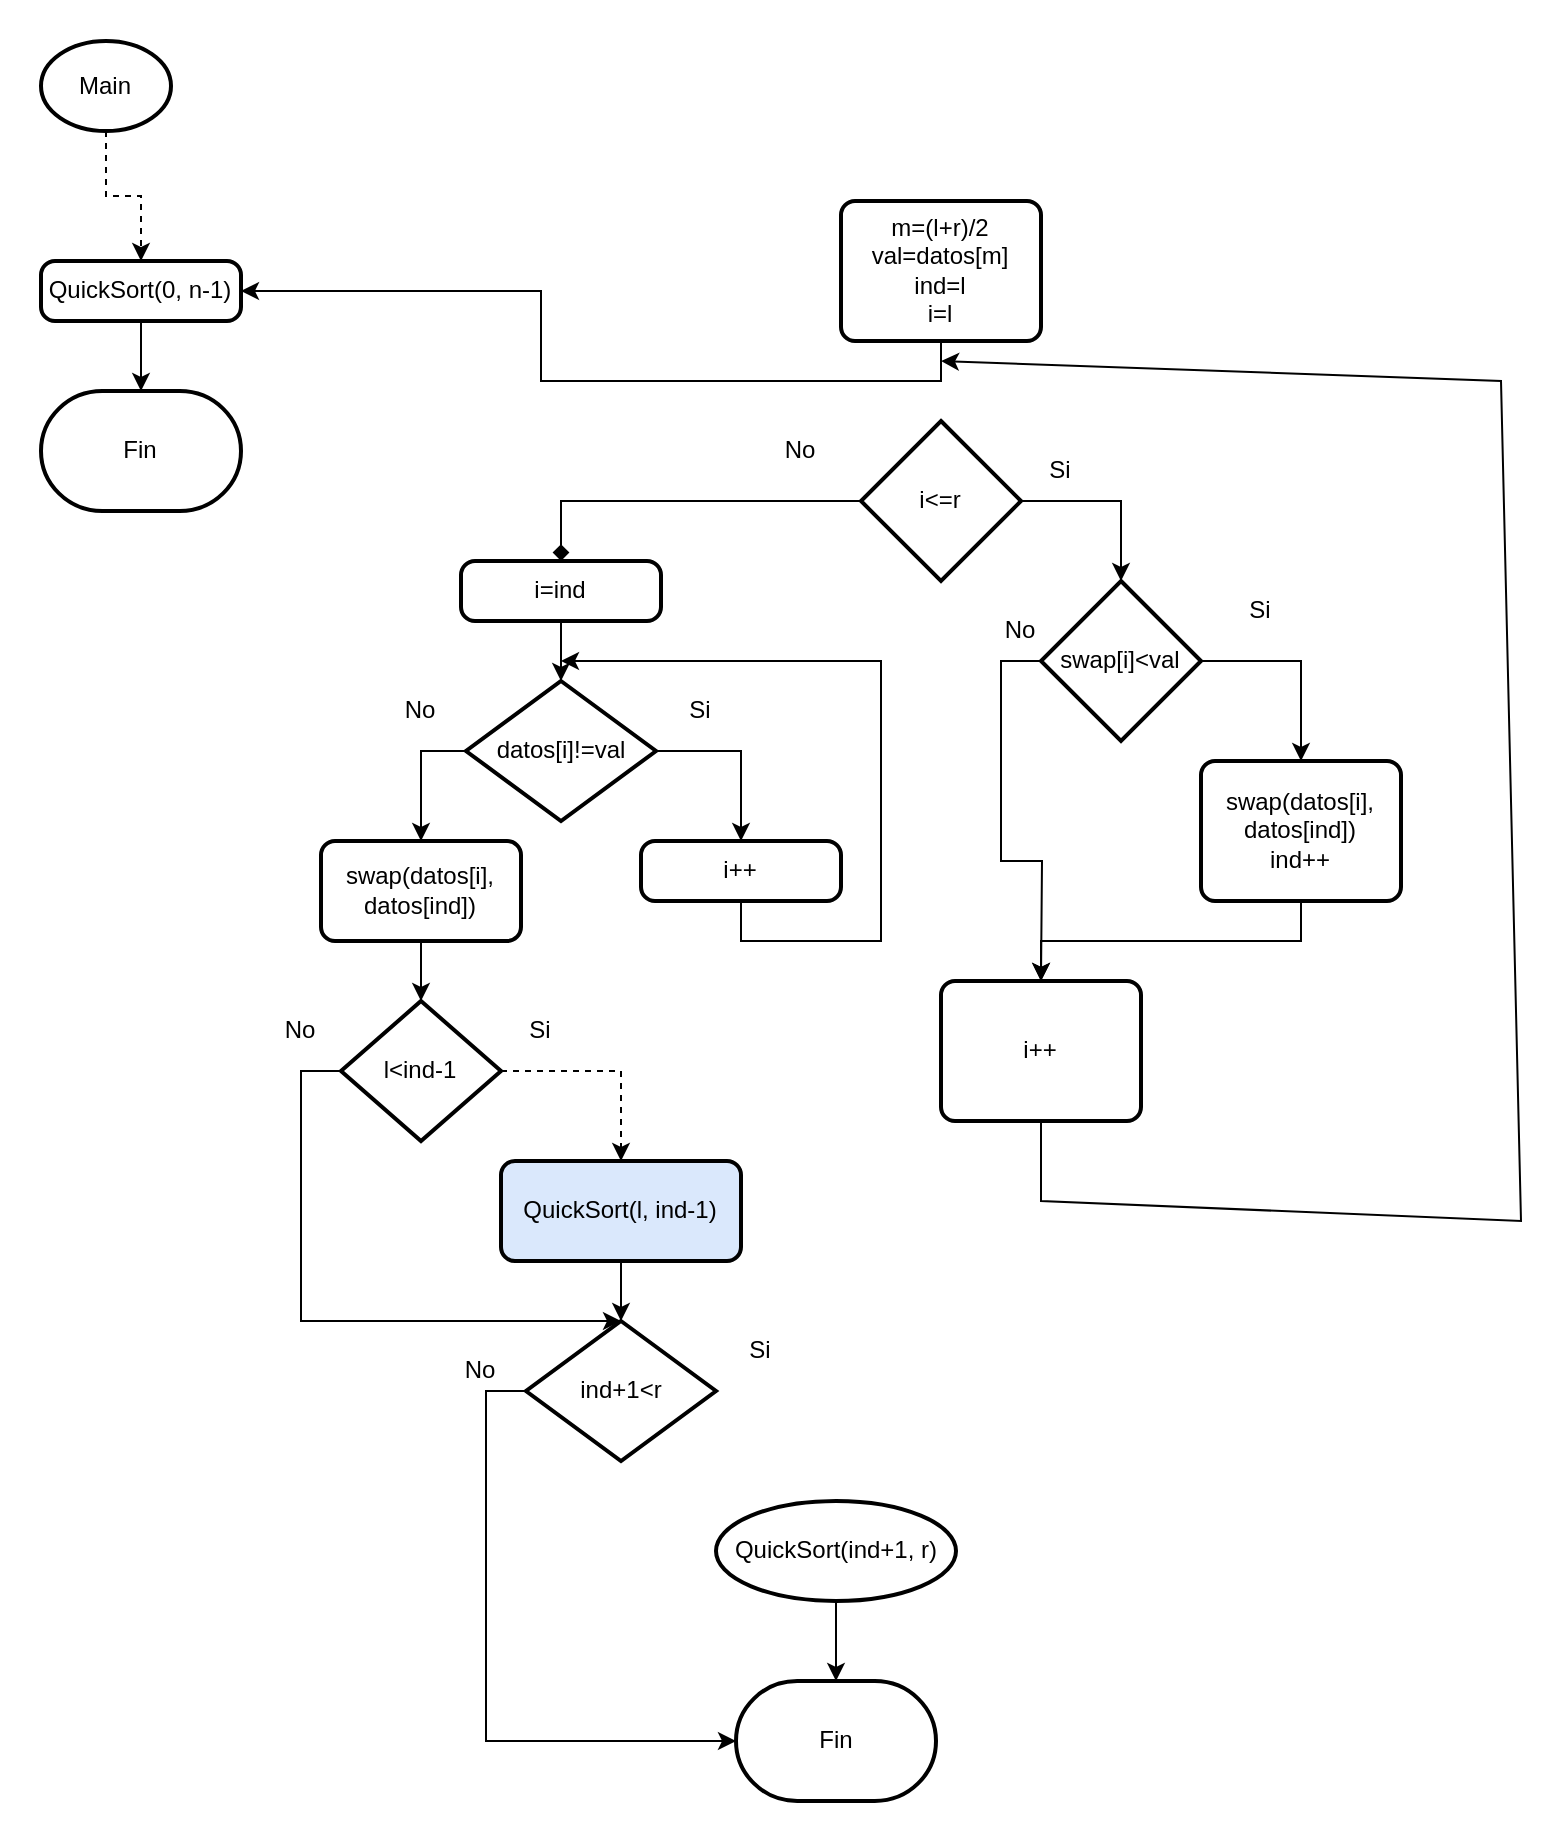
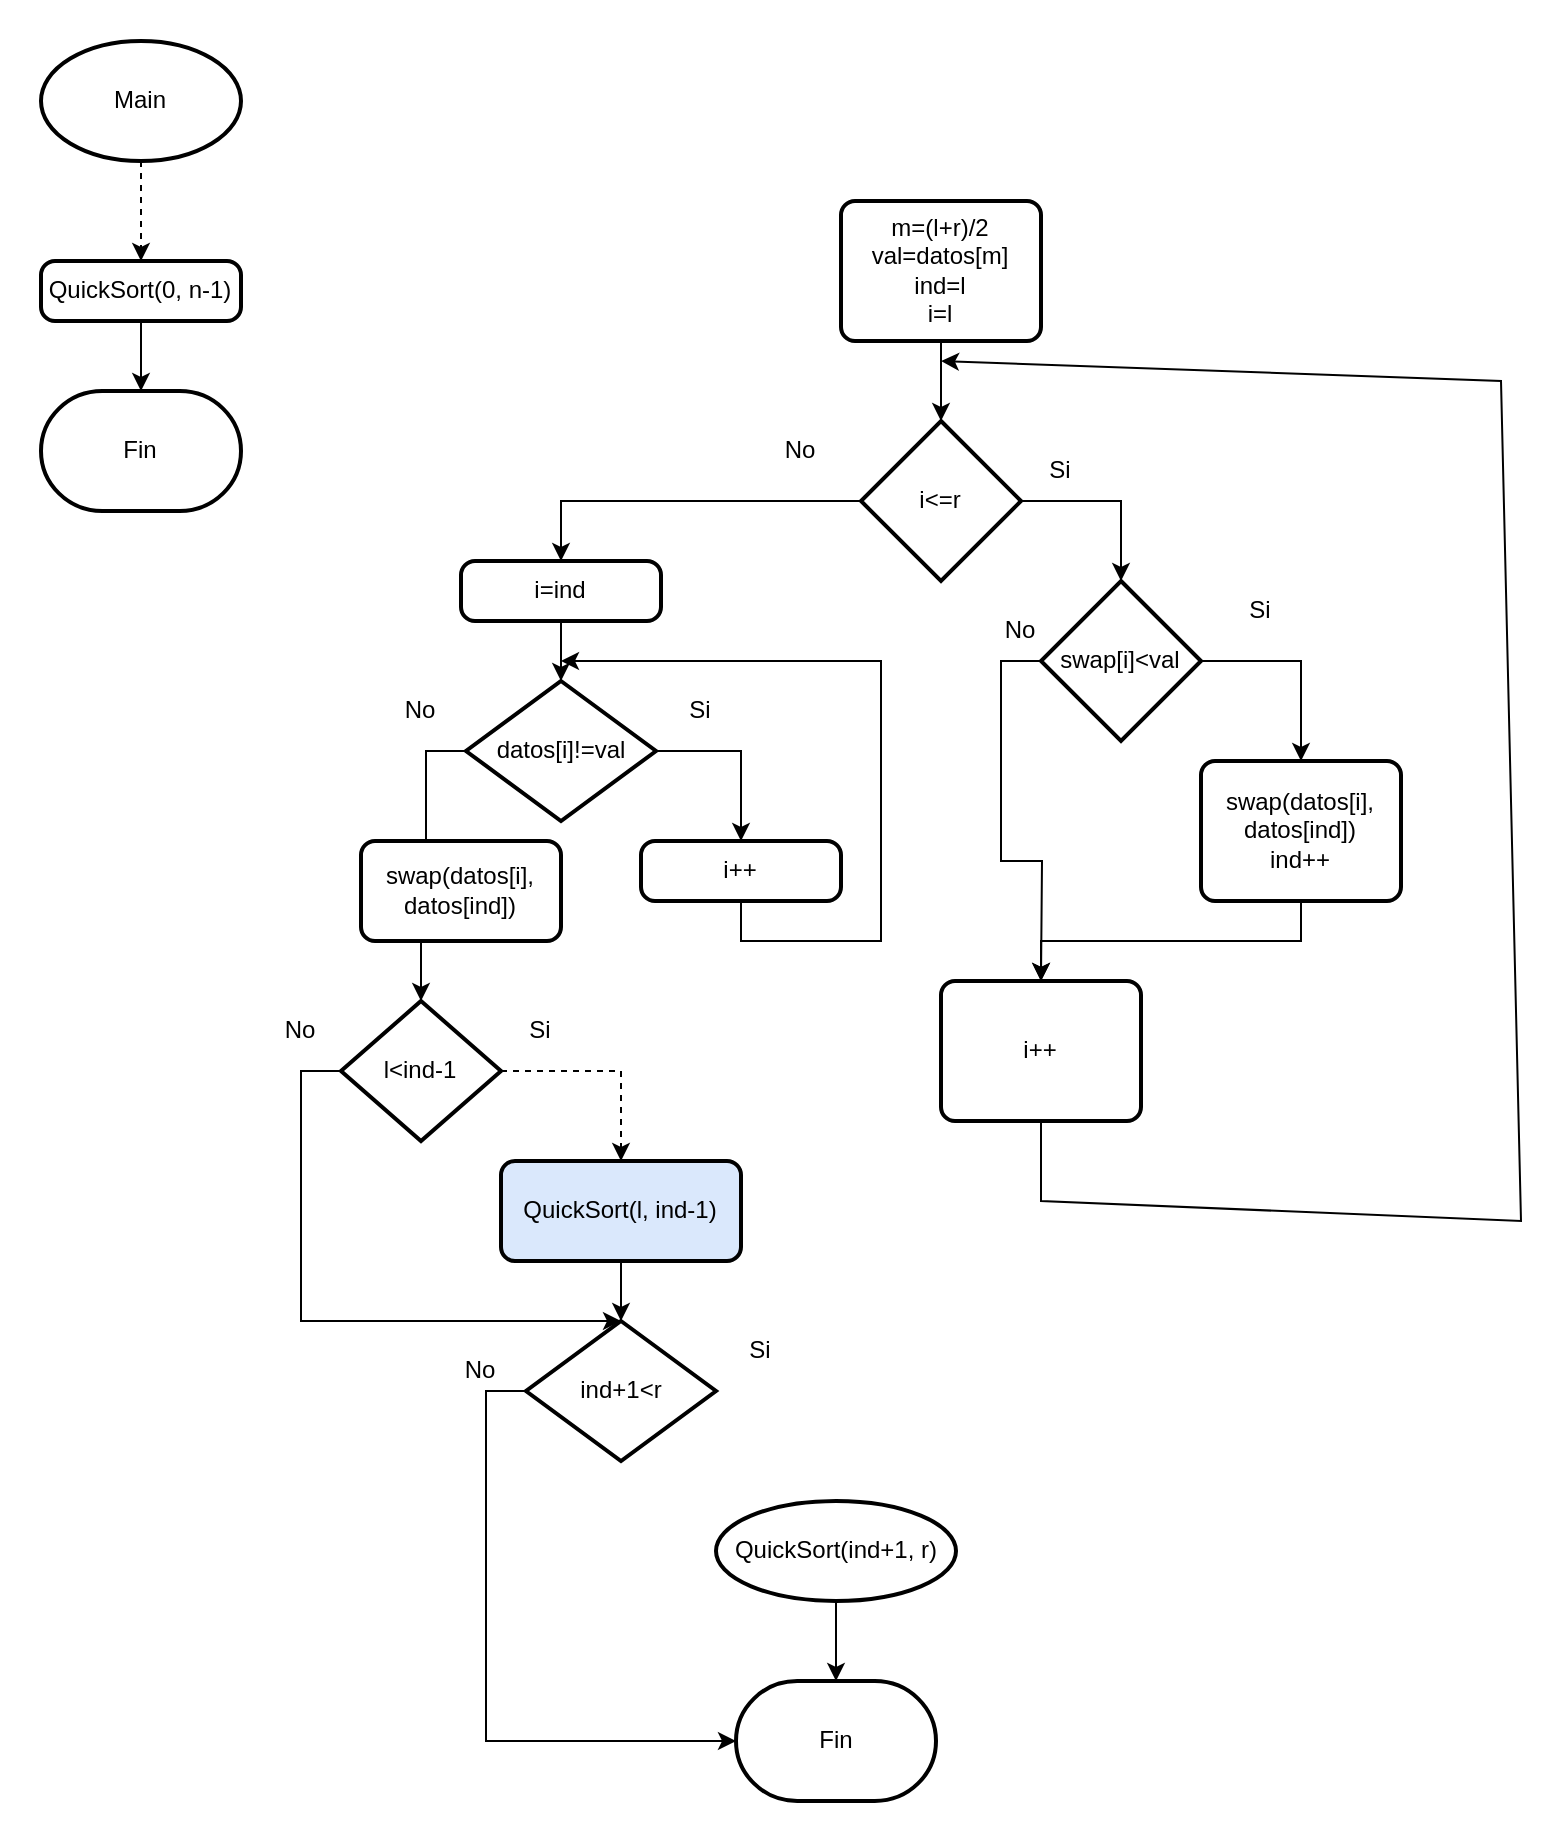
- <mxCell id="3" value="Main" style="strokeWidth=2;html=1;shape=mxgraph.flowchart.start_1;whiteSpace=wrap;" vertex="1" parent="1"><mxGeometry x="20" y="20" width="65" height="45" as="geometry" /></mxCell>
+ <mxCell id="3" value="Main" style="strokeWidth=2;html=1;shape=mxgraph.flowchart.start_1;whiteSpace=wrap;" vertex="1" parent="1"><mxGeometry x="20" y="20" width="100" height="60" as="geometry" /></mxCell>
- <mxCell id="7" style="edgeStyle=orthogonalEdgeStyle;rounded=0;orthogonalLoop=1;jettySize=auto;html=1;exitX=0.5;exitY=1;exitDx=0;exitDy=0;" edge="1" parent="1" source="4" target="45"><mxGeometry relative="1" as="geometry" /></mxCell>
+ <mxCell id="7" style="edgeStyle=orthogonalEdgeStyle;rounded=0;orthogonalLoop=1;jettySize=auto;html=1;exitX=0.5;exitY=1;exitDx=0;exitDy=0;entryX=0.5;entryY=0;entryDx=0;entryDy=0;entryPerimeter=0;" edge="1" parent="1" source="4" target="6"><mxGeometry relative="1" as="geometry" /></mxCell>
- <mxCell id="5" style="edgeStyle=orthogonalEdgeStyle;rounded=0;orthogonalLoop=1;jettySize=auto;html=1;exitX=0;exitY=0.5;exitDx=0;exitDy=0;exitPerimeter=0;entryX=0.5;entryY=0;entryDx=0;entryDy=0;endArrow=diamond;" edge="1" parent="1" source="6" target="19"><mxGeometry relative="1" as="geometry" /></mxCell>
+ <mxCell id="5" style="edgeStyle=orthogonalEdgeStyle;rounded=0;orthogonalLoop=1;jettySize=auto;html=1;exitX=0;exitY=0.5;exitDx=0;exitDy=0;exitPerimeter=0;entryX=0.5;entryY=0;entryDx=0;entryDy=0;" edge="1" parent="1" source="6" target="19"><mxGeometry relative="1" as="geometry" /></mxCell>
- <mxCell id="28" value="swap(datos[i], datos[ind])" style="rounded=1;whiteSpace=wrap;html=1;absoluteArcSize=1;arcSize=14;strokeWidth=2;" vertex="1" parent="1"><mxGeometry x="160" y="420" width="100" height="50" as="geometry" /></mxCell>
+ <mxCell id="28" value="swap(datos[i], datos[ind])" style="rounded=1;whiteSpace=wrap;html=1;absoluteArcSize=1;arcSize=14;strokeWidth=2;" vertex="1" parent="1"><mxGeometry x="180" y="420" width="100" height="50" as="geometry" /></mxCell>
